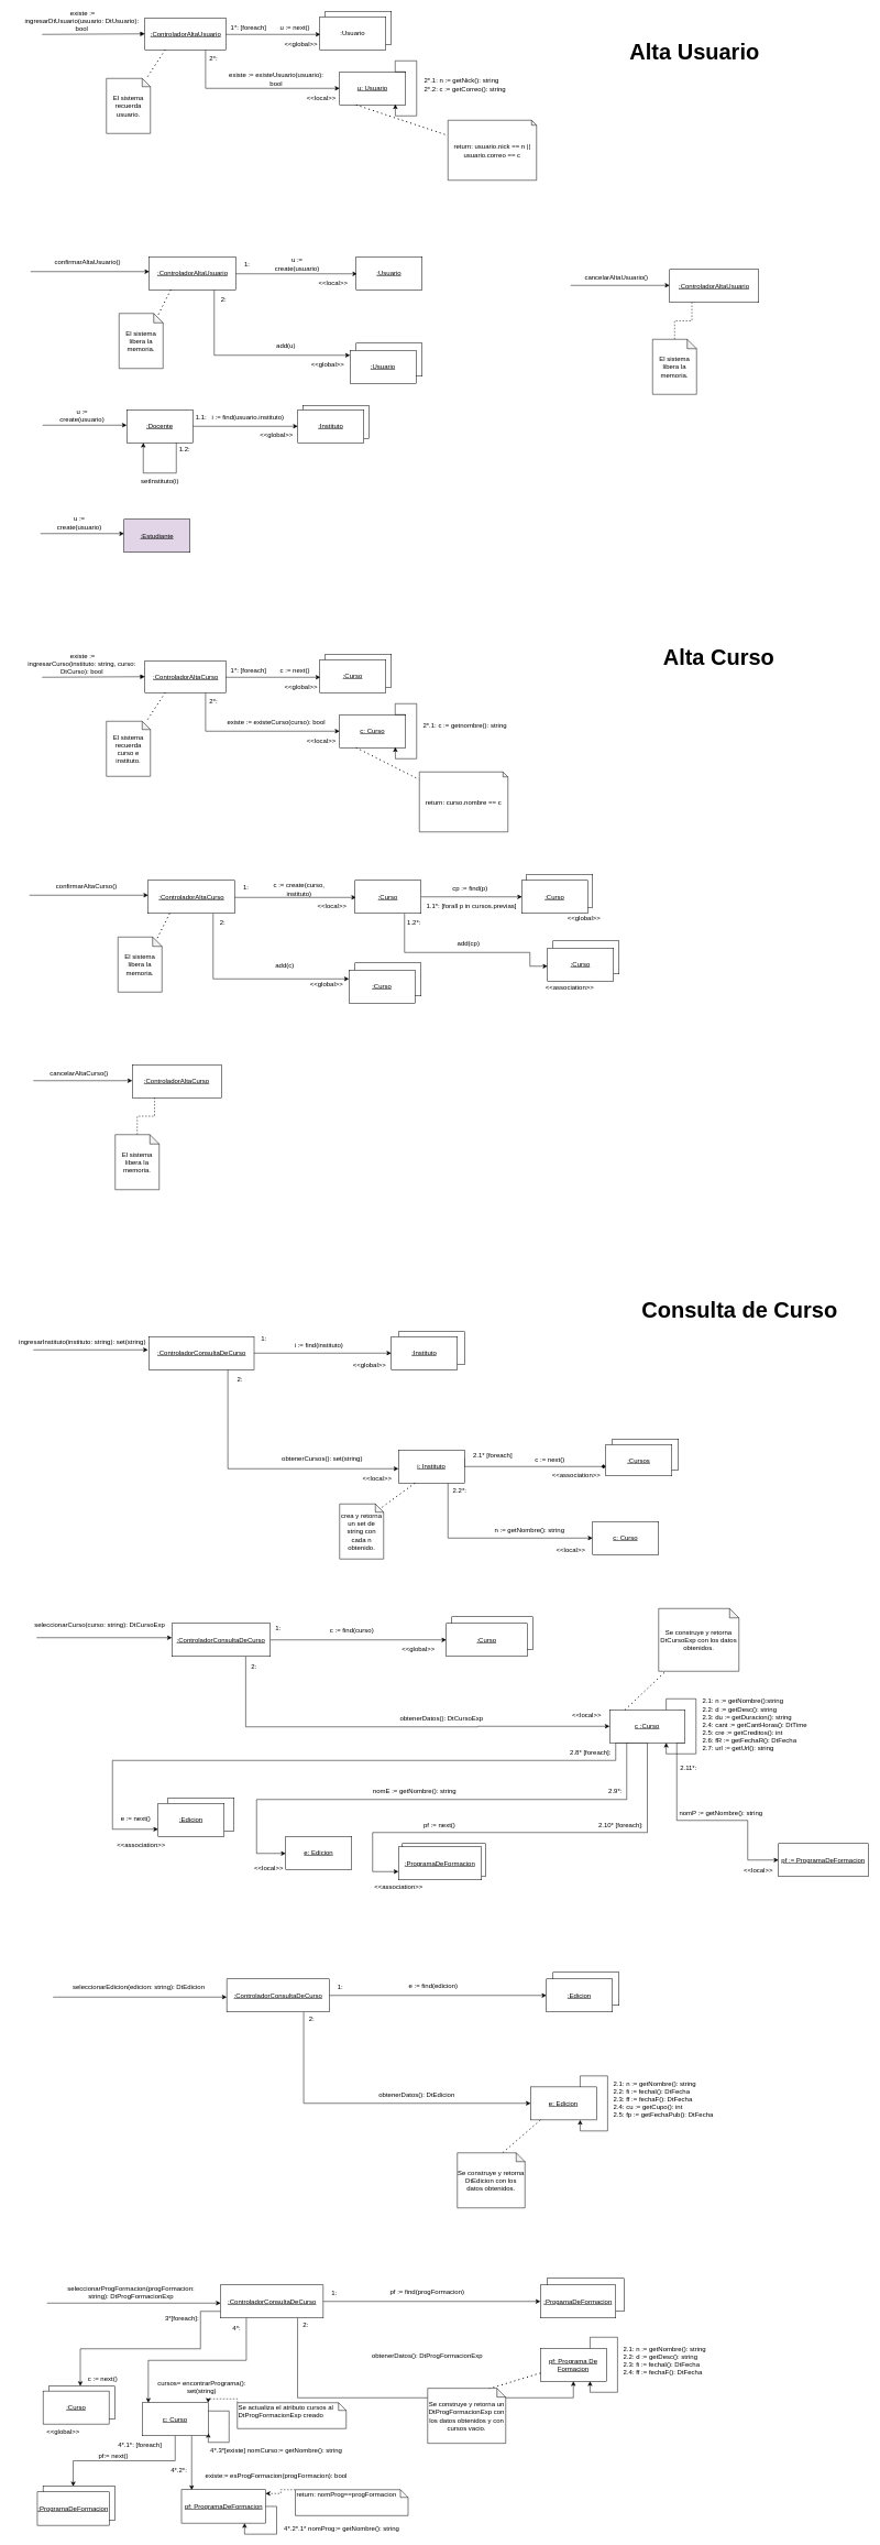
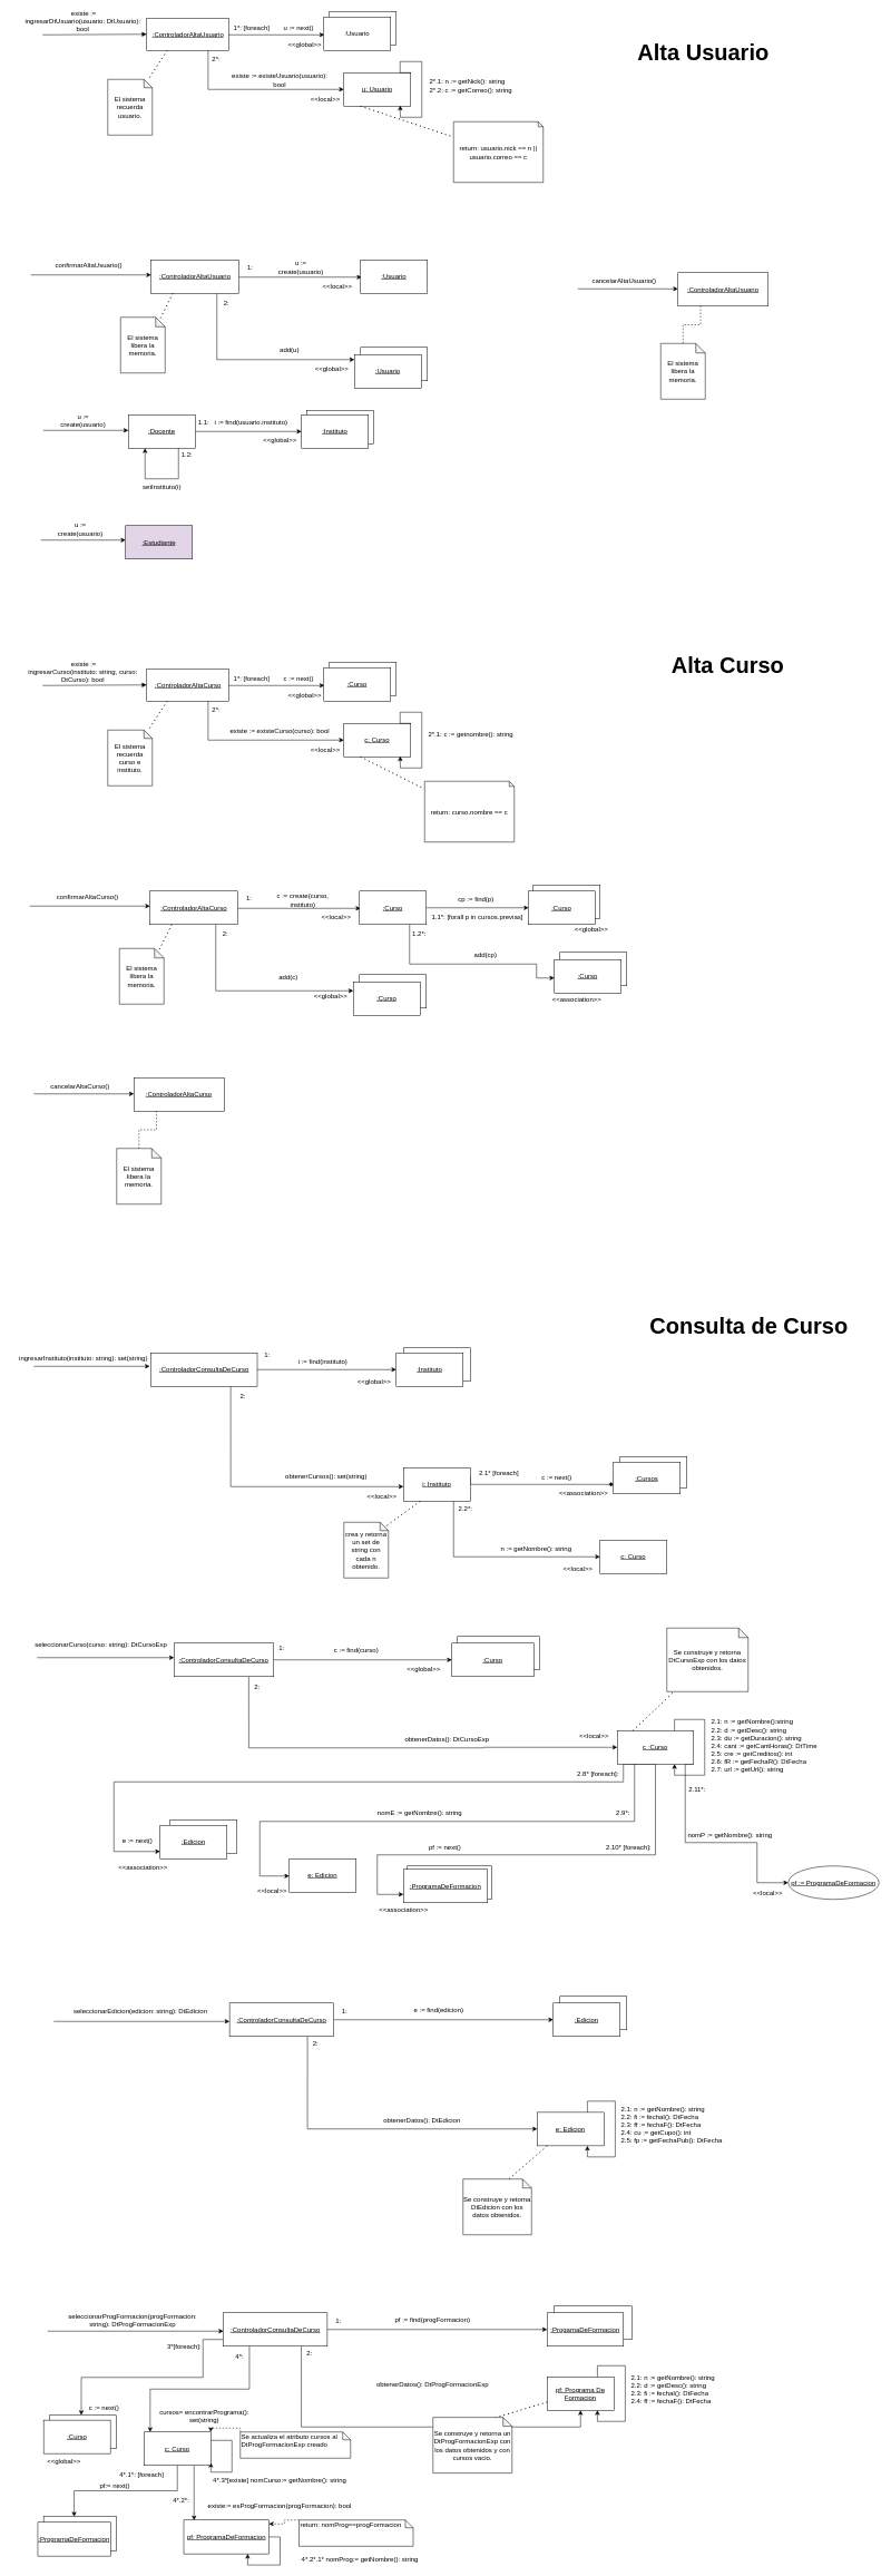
- <mxCell id="118" value="add(cp)" style="text;html=1;align=center;verticalAlign=middle;resizable=0;points=[];autosize=1;" parent="1" vertex="1"><mxGeometry x="825" y="1705" width="51" height="17" as="geometry" /></mxCell>
+ <mxCell id="118" value="add(cp)" style="text;html=1;align=center;verticalAlign=middle;resizable=0;points=[];autosize=1;" parent="1" vertex="1"><mxGeometry x="845" y="1705" width="51" height="17" as="geometry" /></mxCell>
- <mxCell id="168" value="&lt;u&gt;pf := ProgramaDeFormacion&lt;/u&gt;" style="rounded=0;whiteSpace=wrap;html=1;" parent="1" vertex="1"><mxGeometry x="1415" y="3349" width="163" height="60" as="geometry" /></mxCell>
+ <mxCell id="168" value="&lt;u&gt;pf := ProgramaDeFormacion&lt;/u&gt;" style="ellipse;whiteSpace=wrap;html=1;" parent="1" vertex="1"><mxGeometry x="1415" y="3349" width="163" height="60" as="geometry" /></mxCell>
- <mxCell id="237" value="4*.2*.1* nomProg:= getNombre(): string" style="text;html=1;strokeColor=none;fillColor=none;align=center;verticalAlign=middle;whiteSpace=wrap;rounded=0;" vertex="1" parent="1"><mxGeometry x="509.5" y="4583.76" width="221.5" height="18" as="geometry" /></mxCell>
+ <mxCell id="237" value="4*.2*.1* nomProg:= getNombre(): string" style="text;html=1;strokeColor=none;fillColor=none;align=center;verticalAlign=middle;whiteSpace=wrap;rounded=0;" vertex="1" parent="1"><mxGeometry x="534.5" y="4583.76" width="221.5" height="18" as="geometry" /></mxCell>
